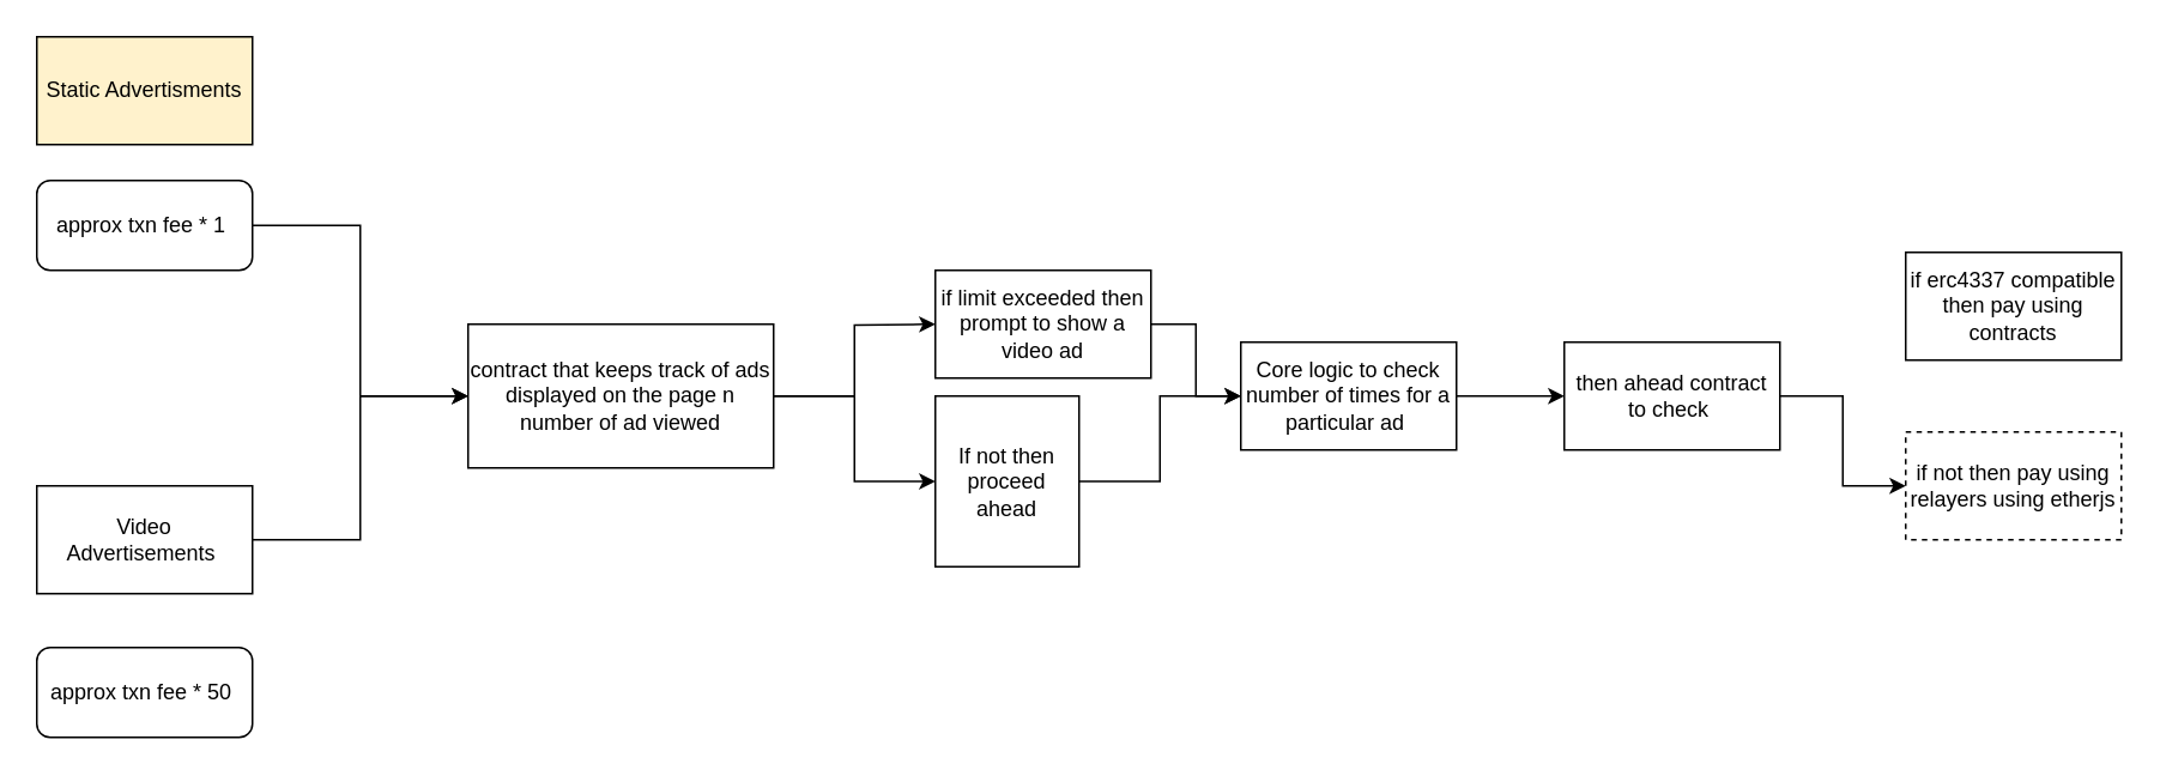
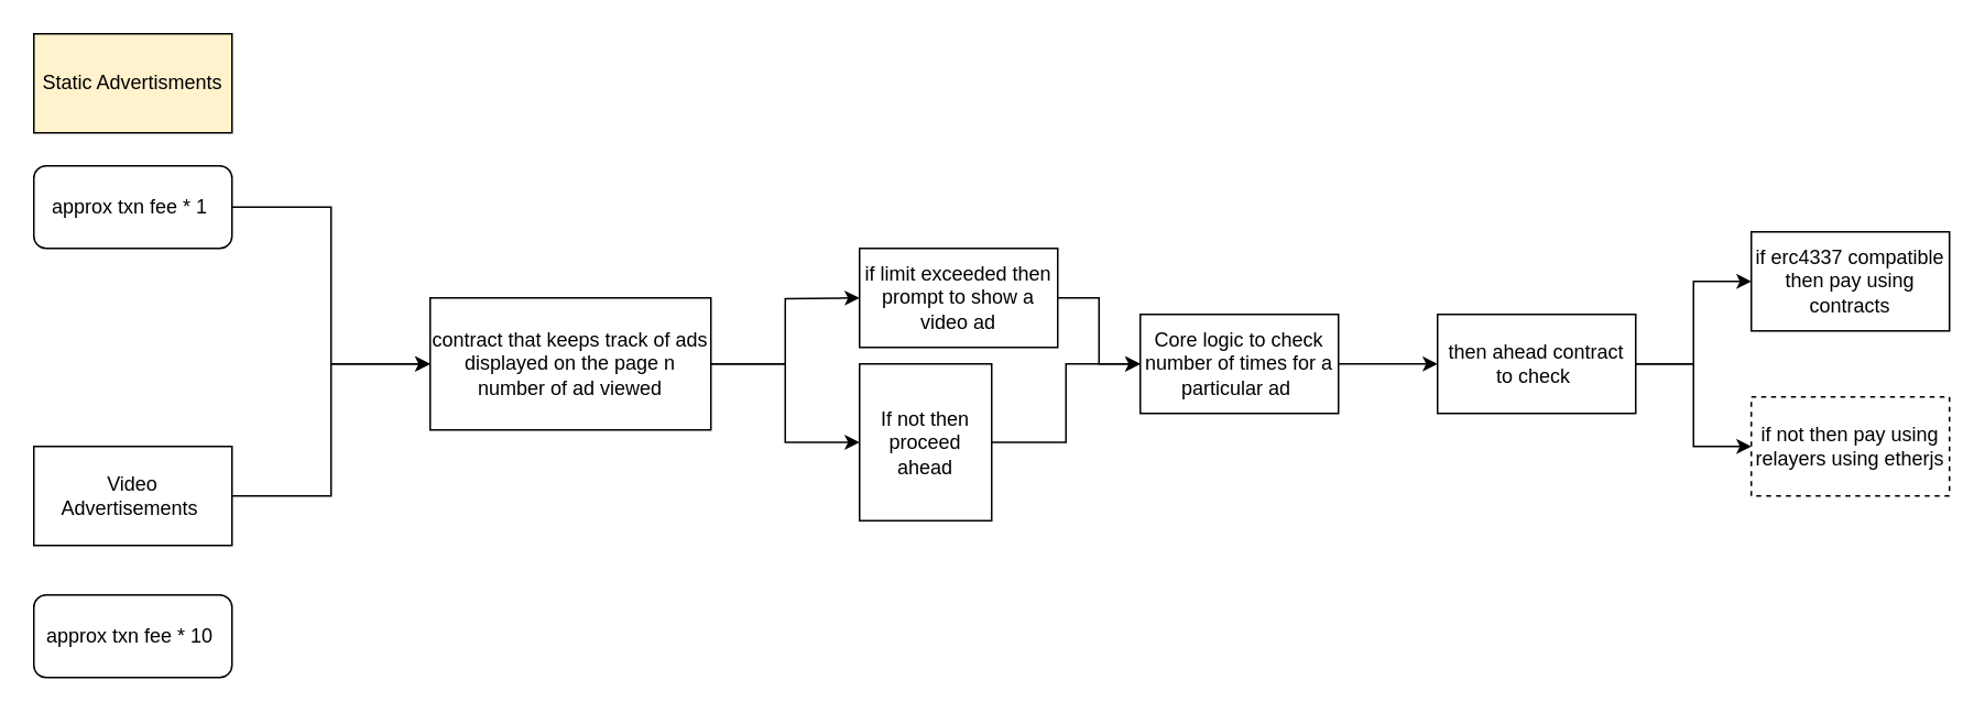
+ <mxCell id="17" style="edgeStyle=orthogonalEdgeStyle;rounded=0;orthogonalLoop=1;jettySize=auto;html=1;" edge="1" parent="1" source="19" target="20"><mxGeometry relative="1" as="geometry"><mxPoint x="1050" y="190" as="targetPoint" /></mxGeometry></mxCell>
- <mxCell id="7" value="approx txn fee * 50&amp;nbsp;" style="rounded=1;whiteSpace=wrap;html=1;" vertex="1" parent="1"><mxGeometry x="20" y="360" width="120" height="50" as="geometry" /></mxCell>
+ <mxCell id="7" value="approx txn fee * 10&amp;nbsp;" style="rounded=1;whiteSpace=wrap;html=1;" vertex="1" parent="1"><mxGeometry x="20" y="360" width="120" height="50" as="geometry" /></mxCell>
